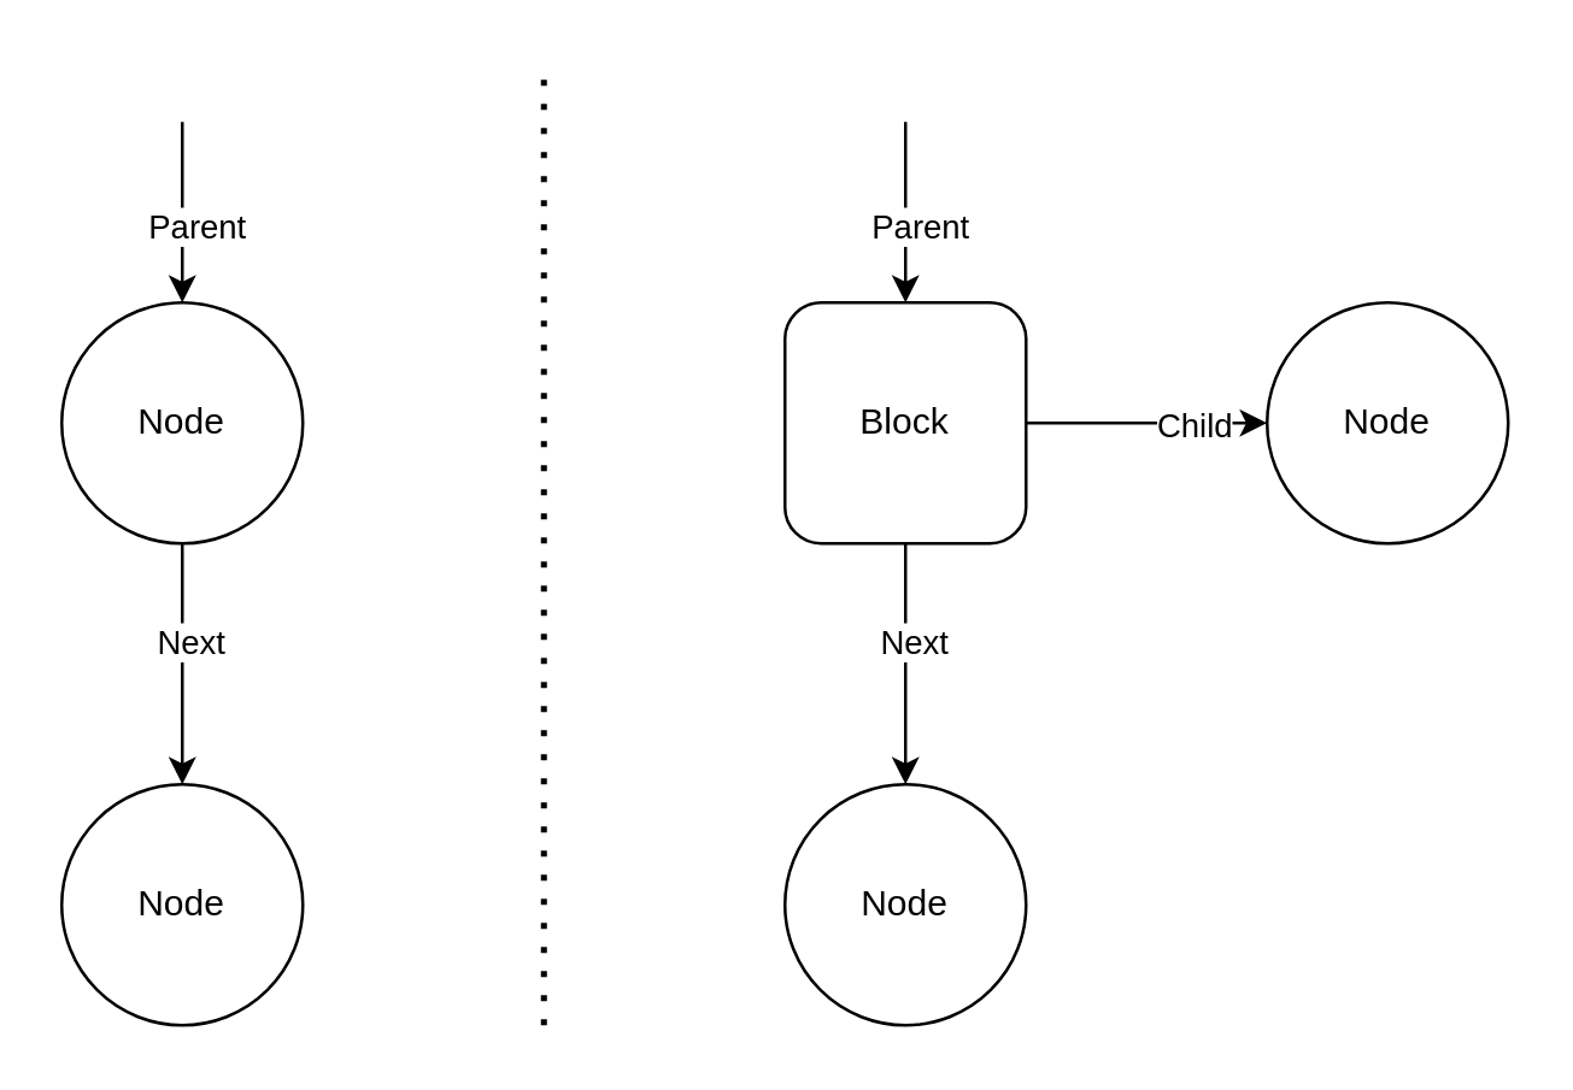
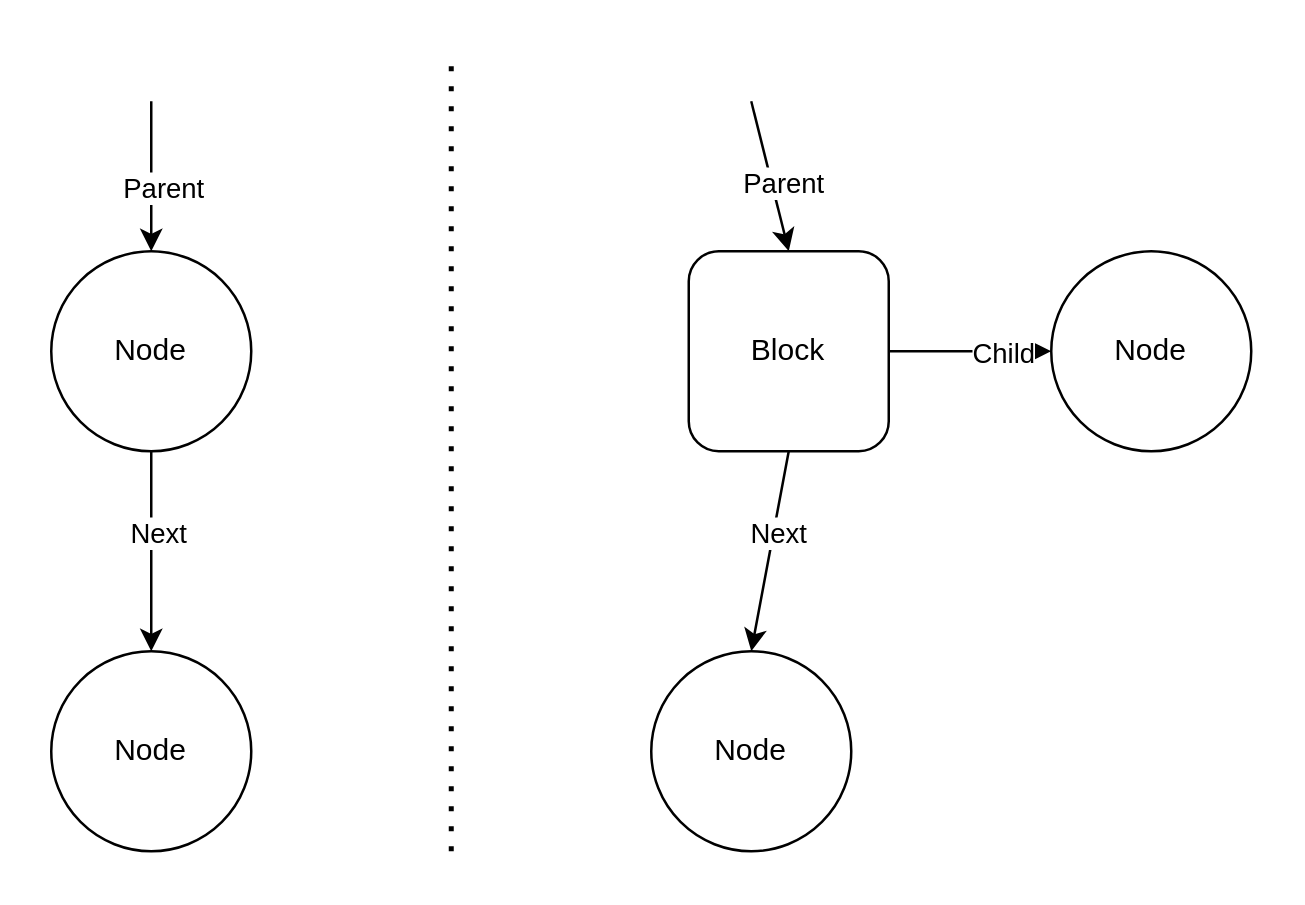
- <mxCell id="14" value="Block" style="rounded=1;whiteSpace=wrap;html=1;" parent="1" vertex="1"><mxGeometry x="260" y="100" width="80" height="80" as="geometry" /></mxCell>
+ <mxCell id="14" value="Block" style="rounded=1;whiteSpace=wrap;html=1;" parent="1" vertex="1"><mxGeometry x="275" y="100" width="80" height="80" as="geometry" /></mxCell>
